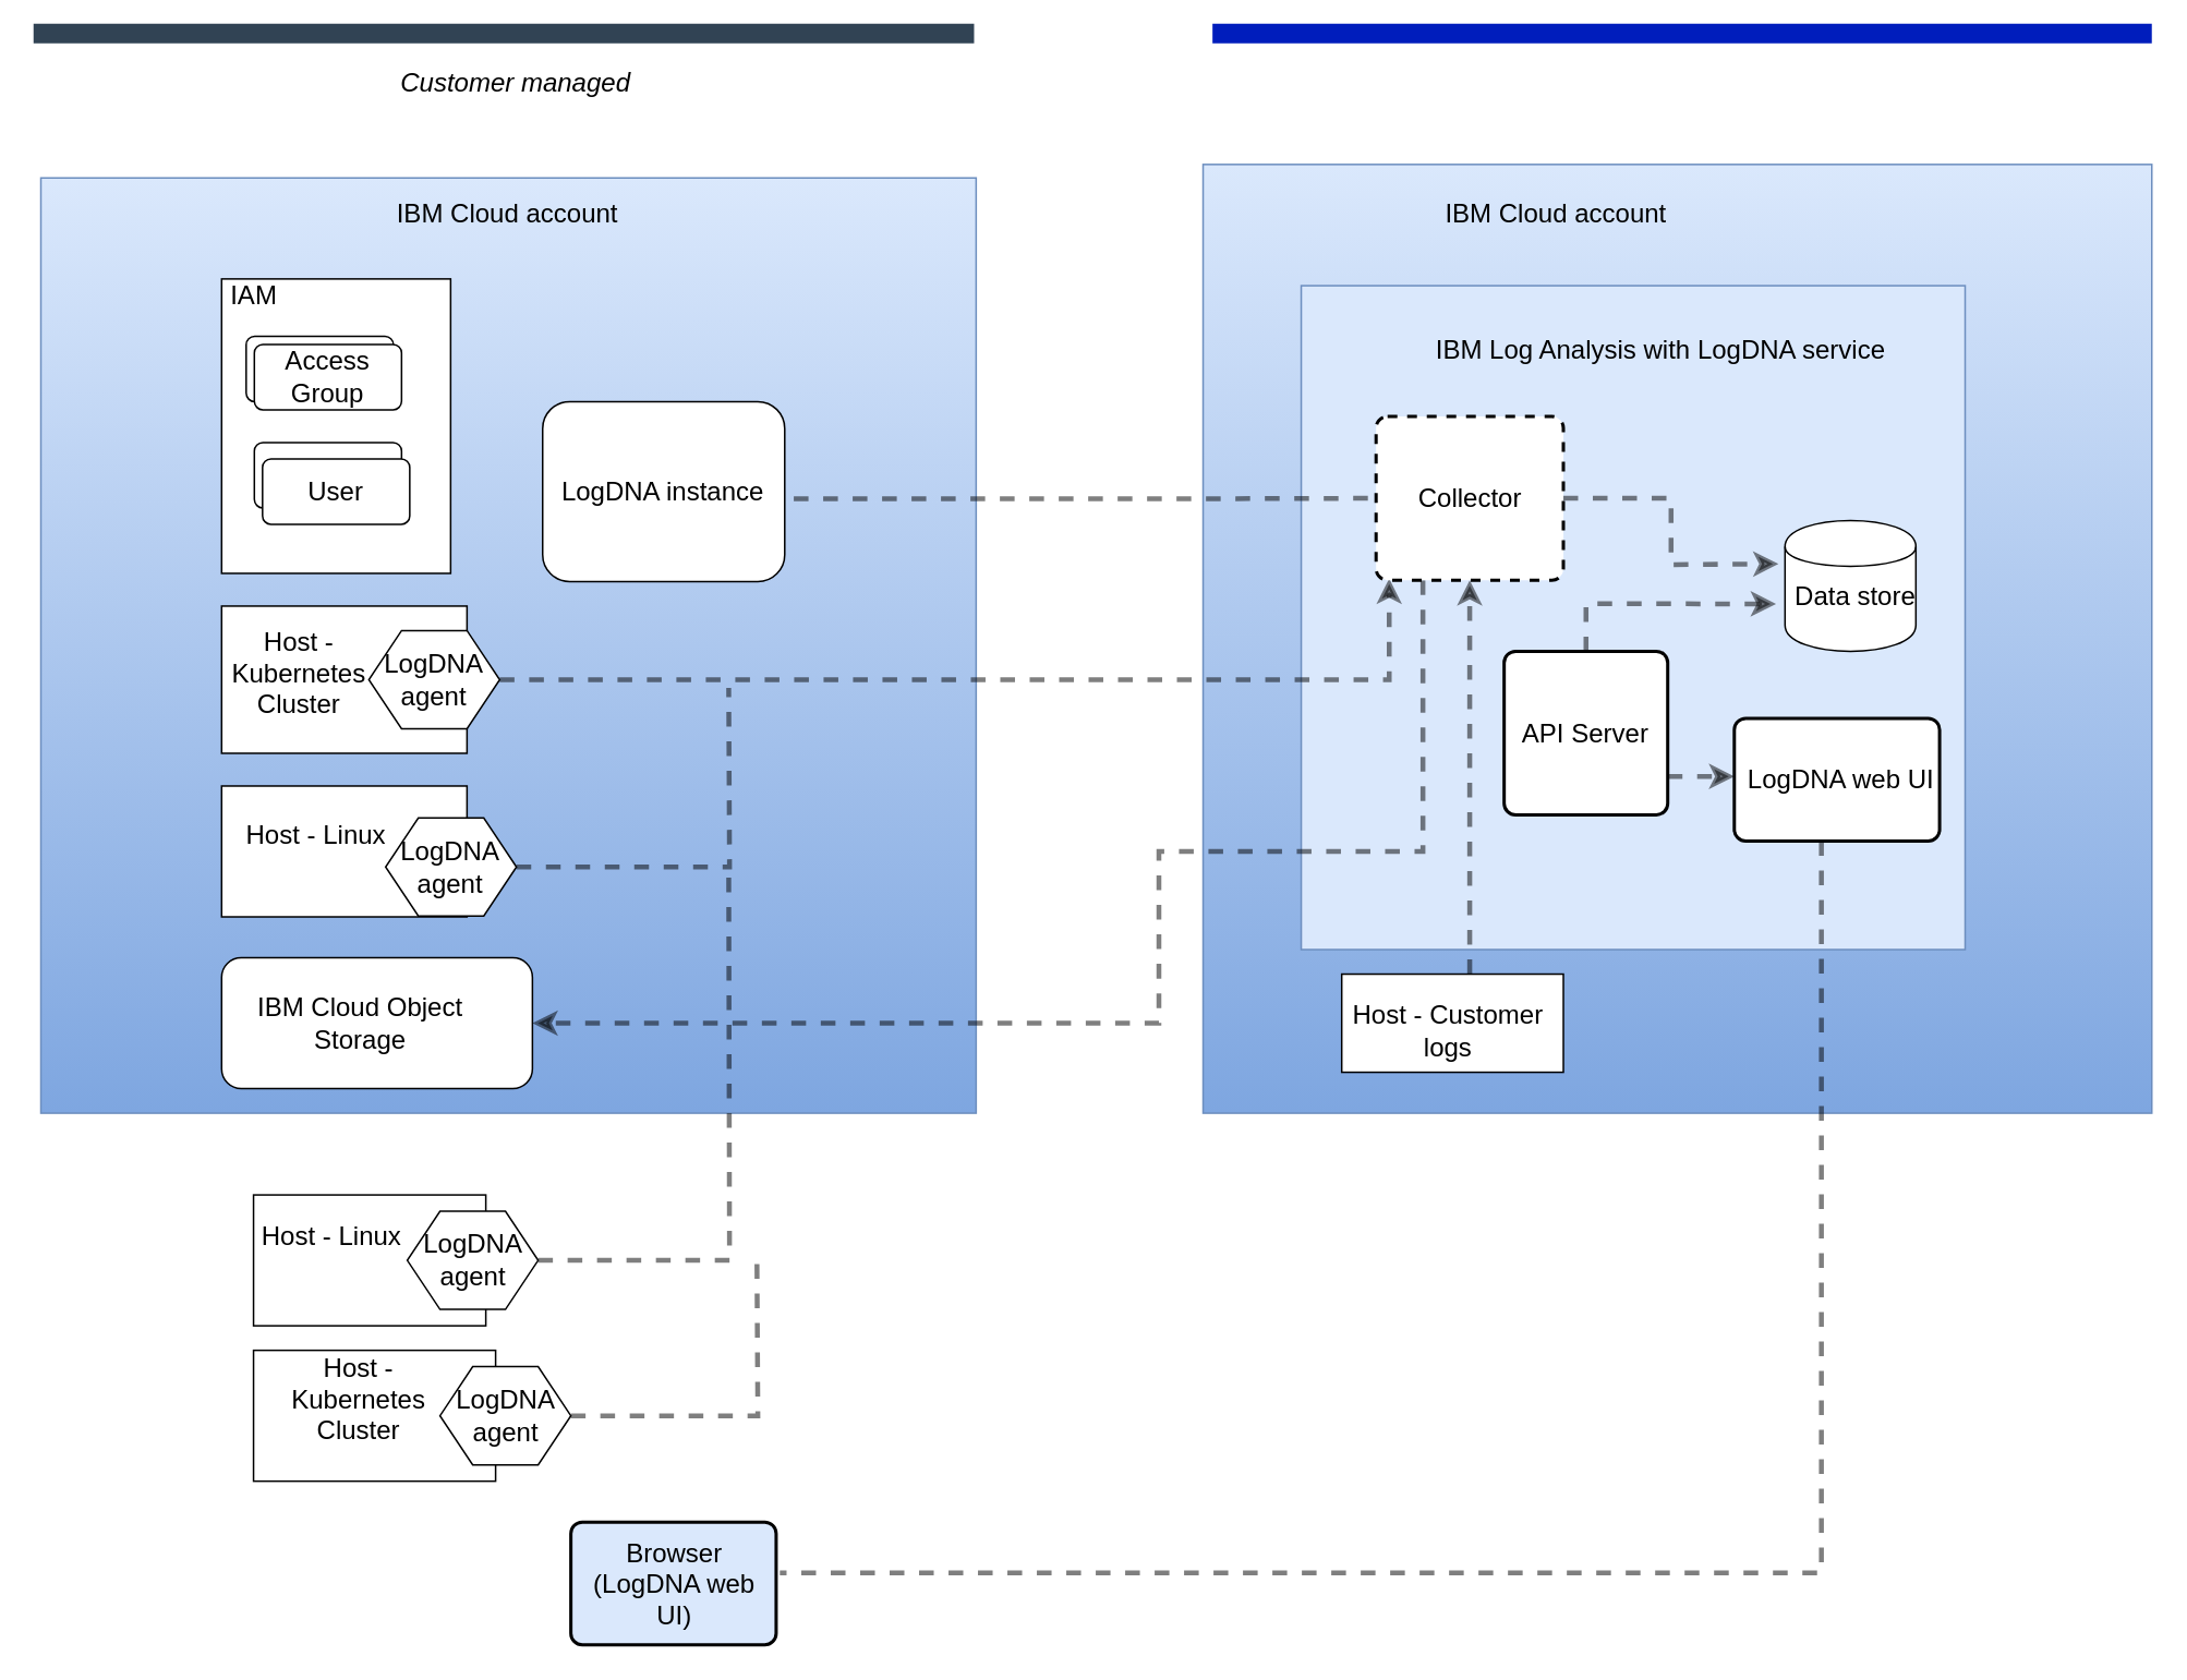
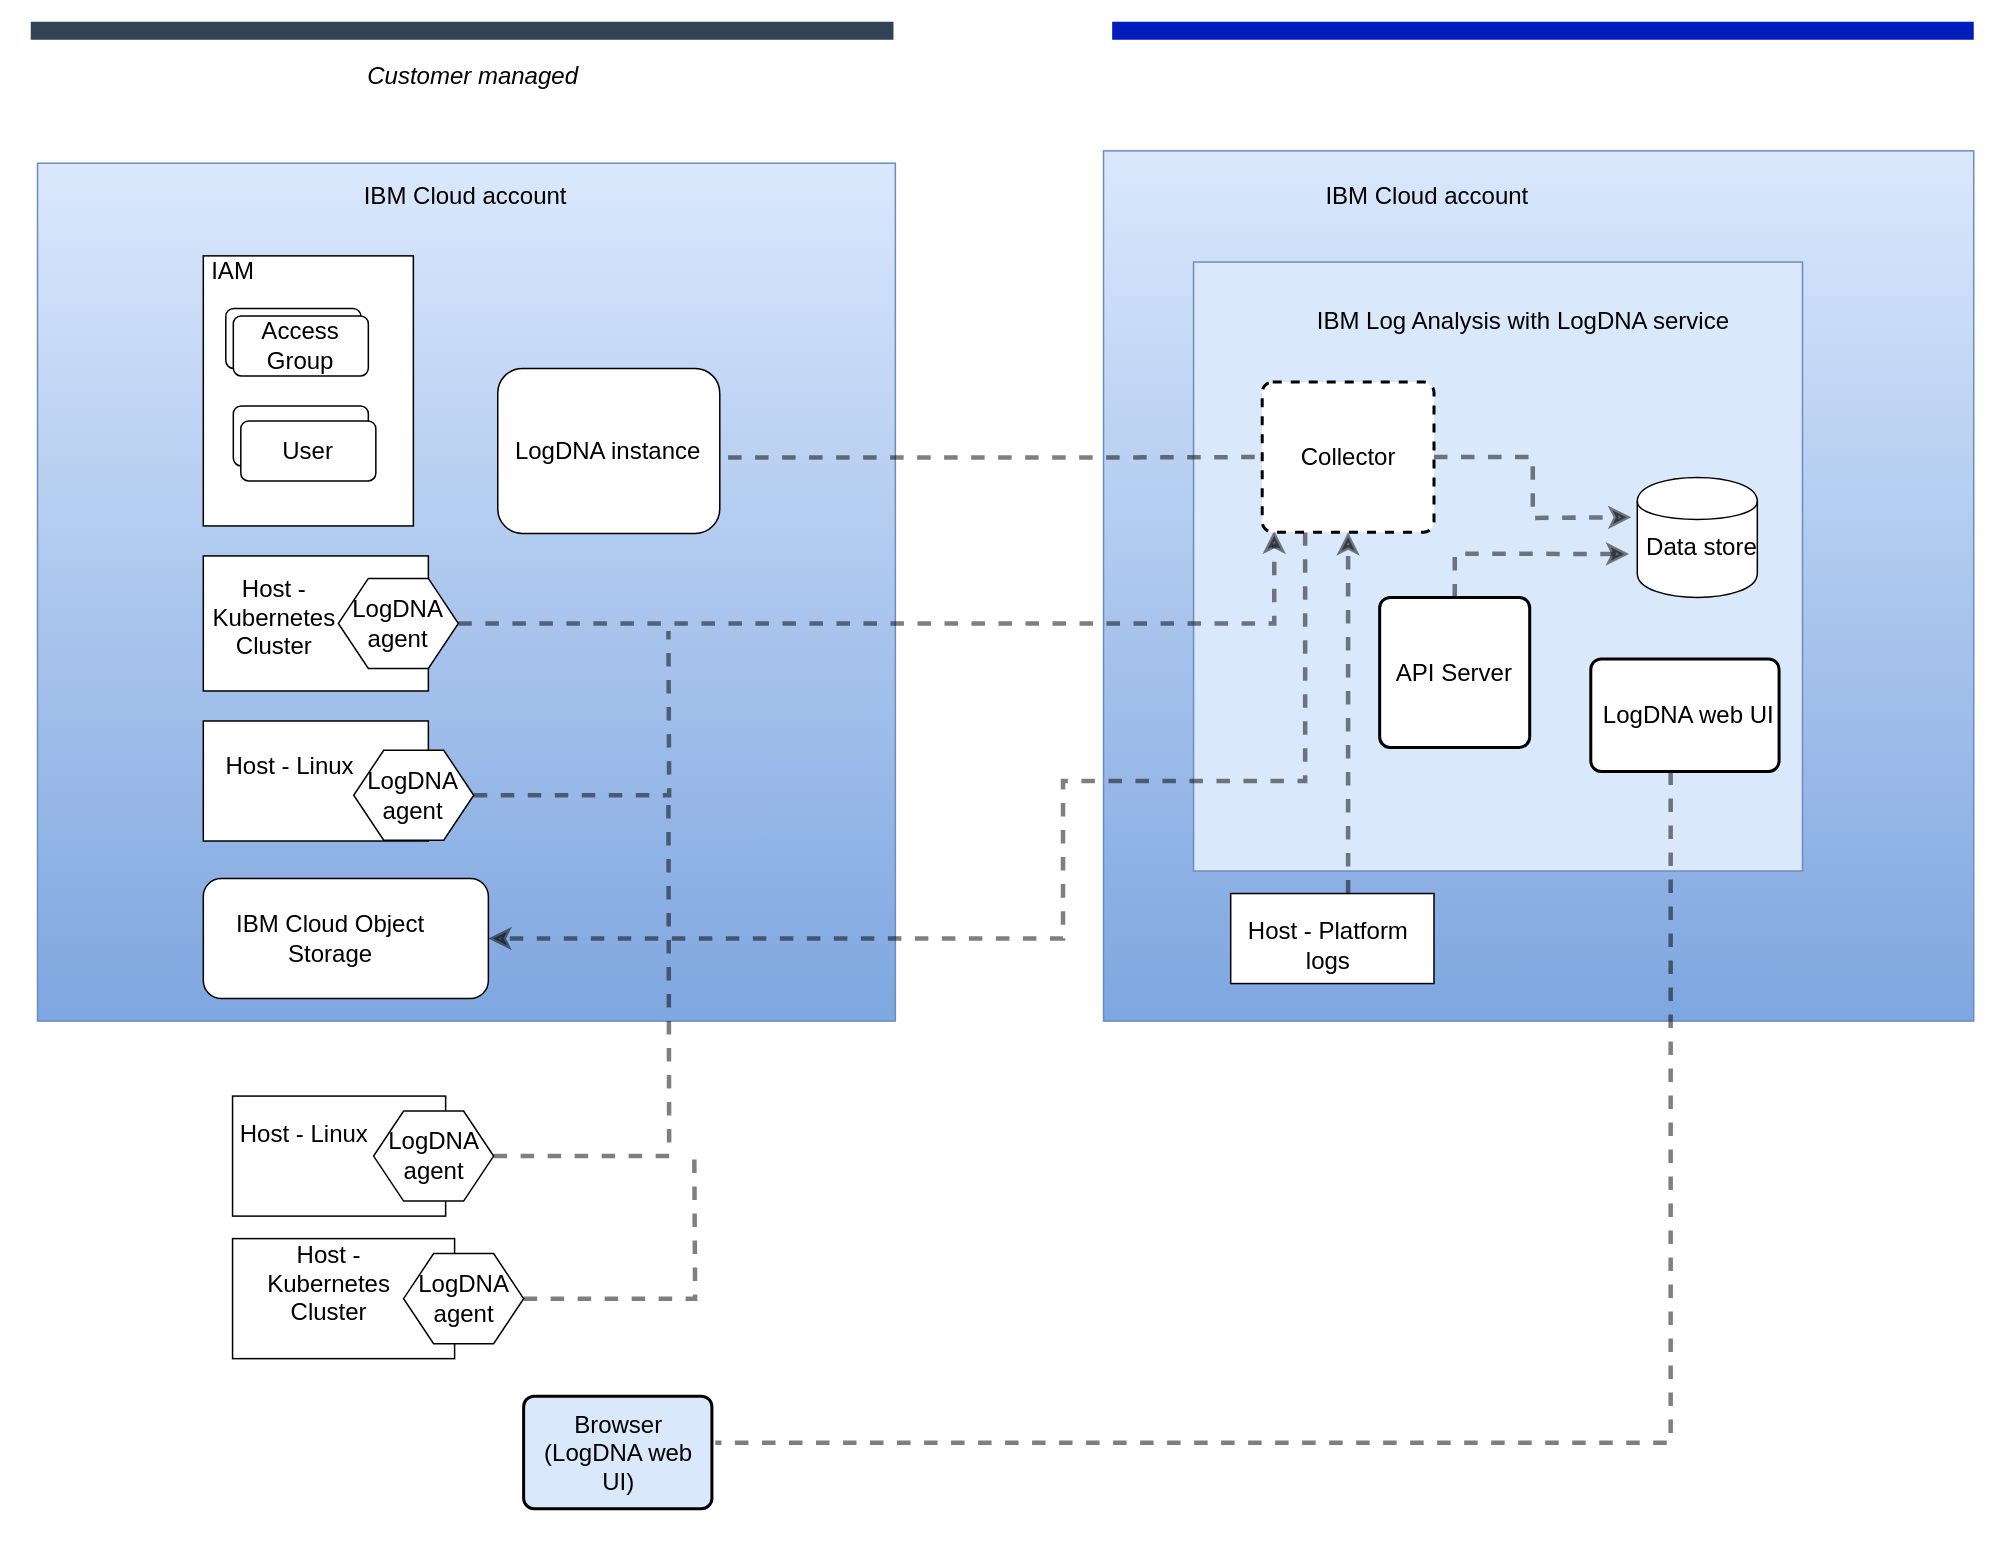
- <mxCell id="28" value="" style="edgeStyle=orthogonalEdgeStyle;rounded=0;comic=0;jumpStyle=none;jumpSize=9;orthogonalLoop=1;jettySize=auto;html=1;strokeColor=#000000;strokeWidth=3;fontSize=16;opacity=50;endSize=6;dashed=1;" parent="1" source="30" target="32" edge="1"><mxGeometry relative="1" as="geometry"><Array as="points"><mxPoint x="1030.76" y="474.13" /><mxPoint x="1030.76" y="474.13" /></Array></mxGeometry></mxCell>
- <mxCell id="40" value="Host - Customer logs" style="text;html=1;strokeColor=none;fillColor=none;align=center;verticalAlign=middle;whiteSpace=wrap;rounded=0;fontSize=16;" parent="1" vertex="1"><mxGeometry x="815.26" y="625" width="140" height="10" as="geometry" /></mxCell>
+ <mxCell id="40" value="Host - Platform logs" style="text;html=1;strokeColor=none;fillColor=none;align=center;verticalAlign=middle;whiteSpace=wrap;rounded=0;fontSize=16;" parent="1" vertex="1"><mxGeometry x="815.26" y="625" width="140" height="10" as="geometry" /></mxCell>
